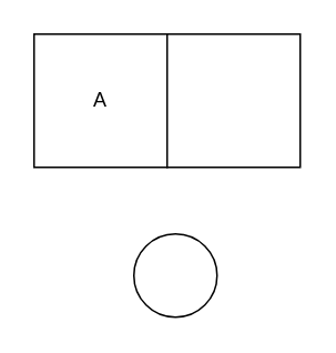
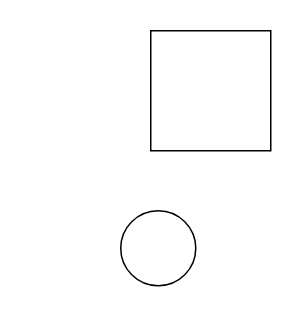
- <mxCell id="2" value="A" style="rounded=0;whiteSpace=wrap;html=1;" vertex="1" parent="1"><mxGeometry x="20" y="20" width="80" height="80" as="geometry" /></mxCell>
